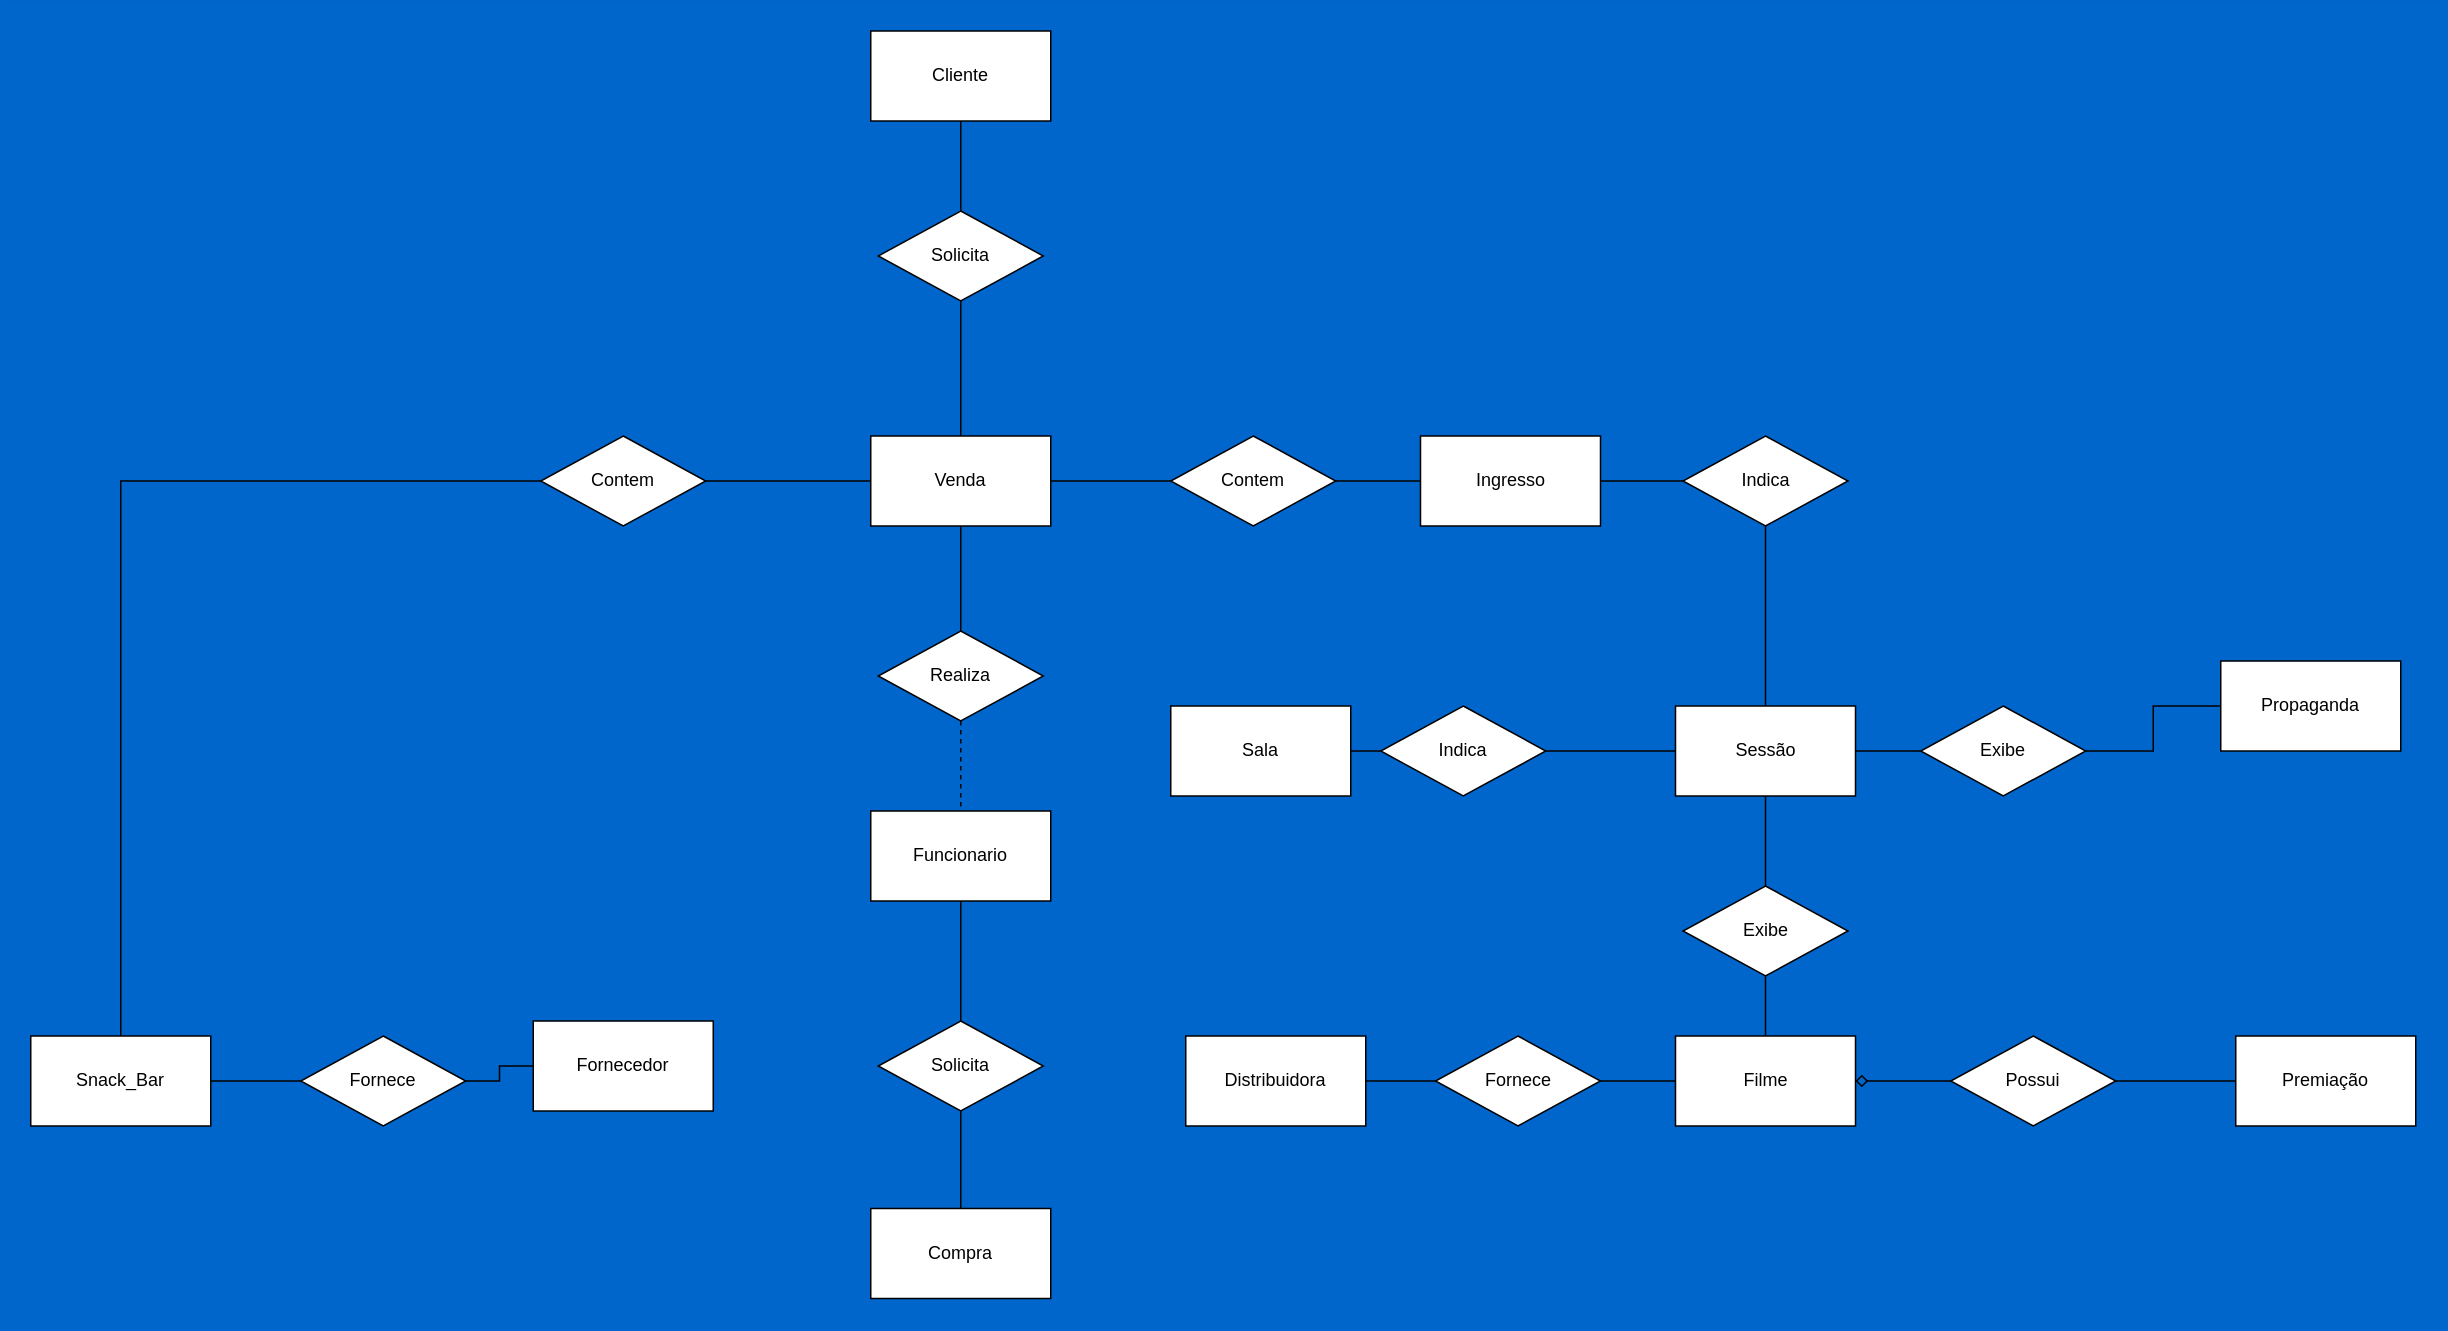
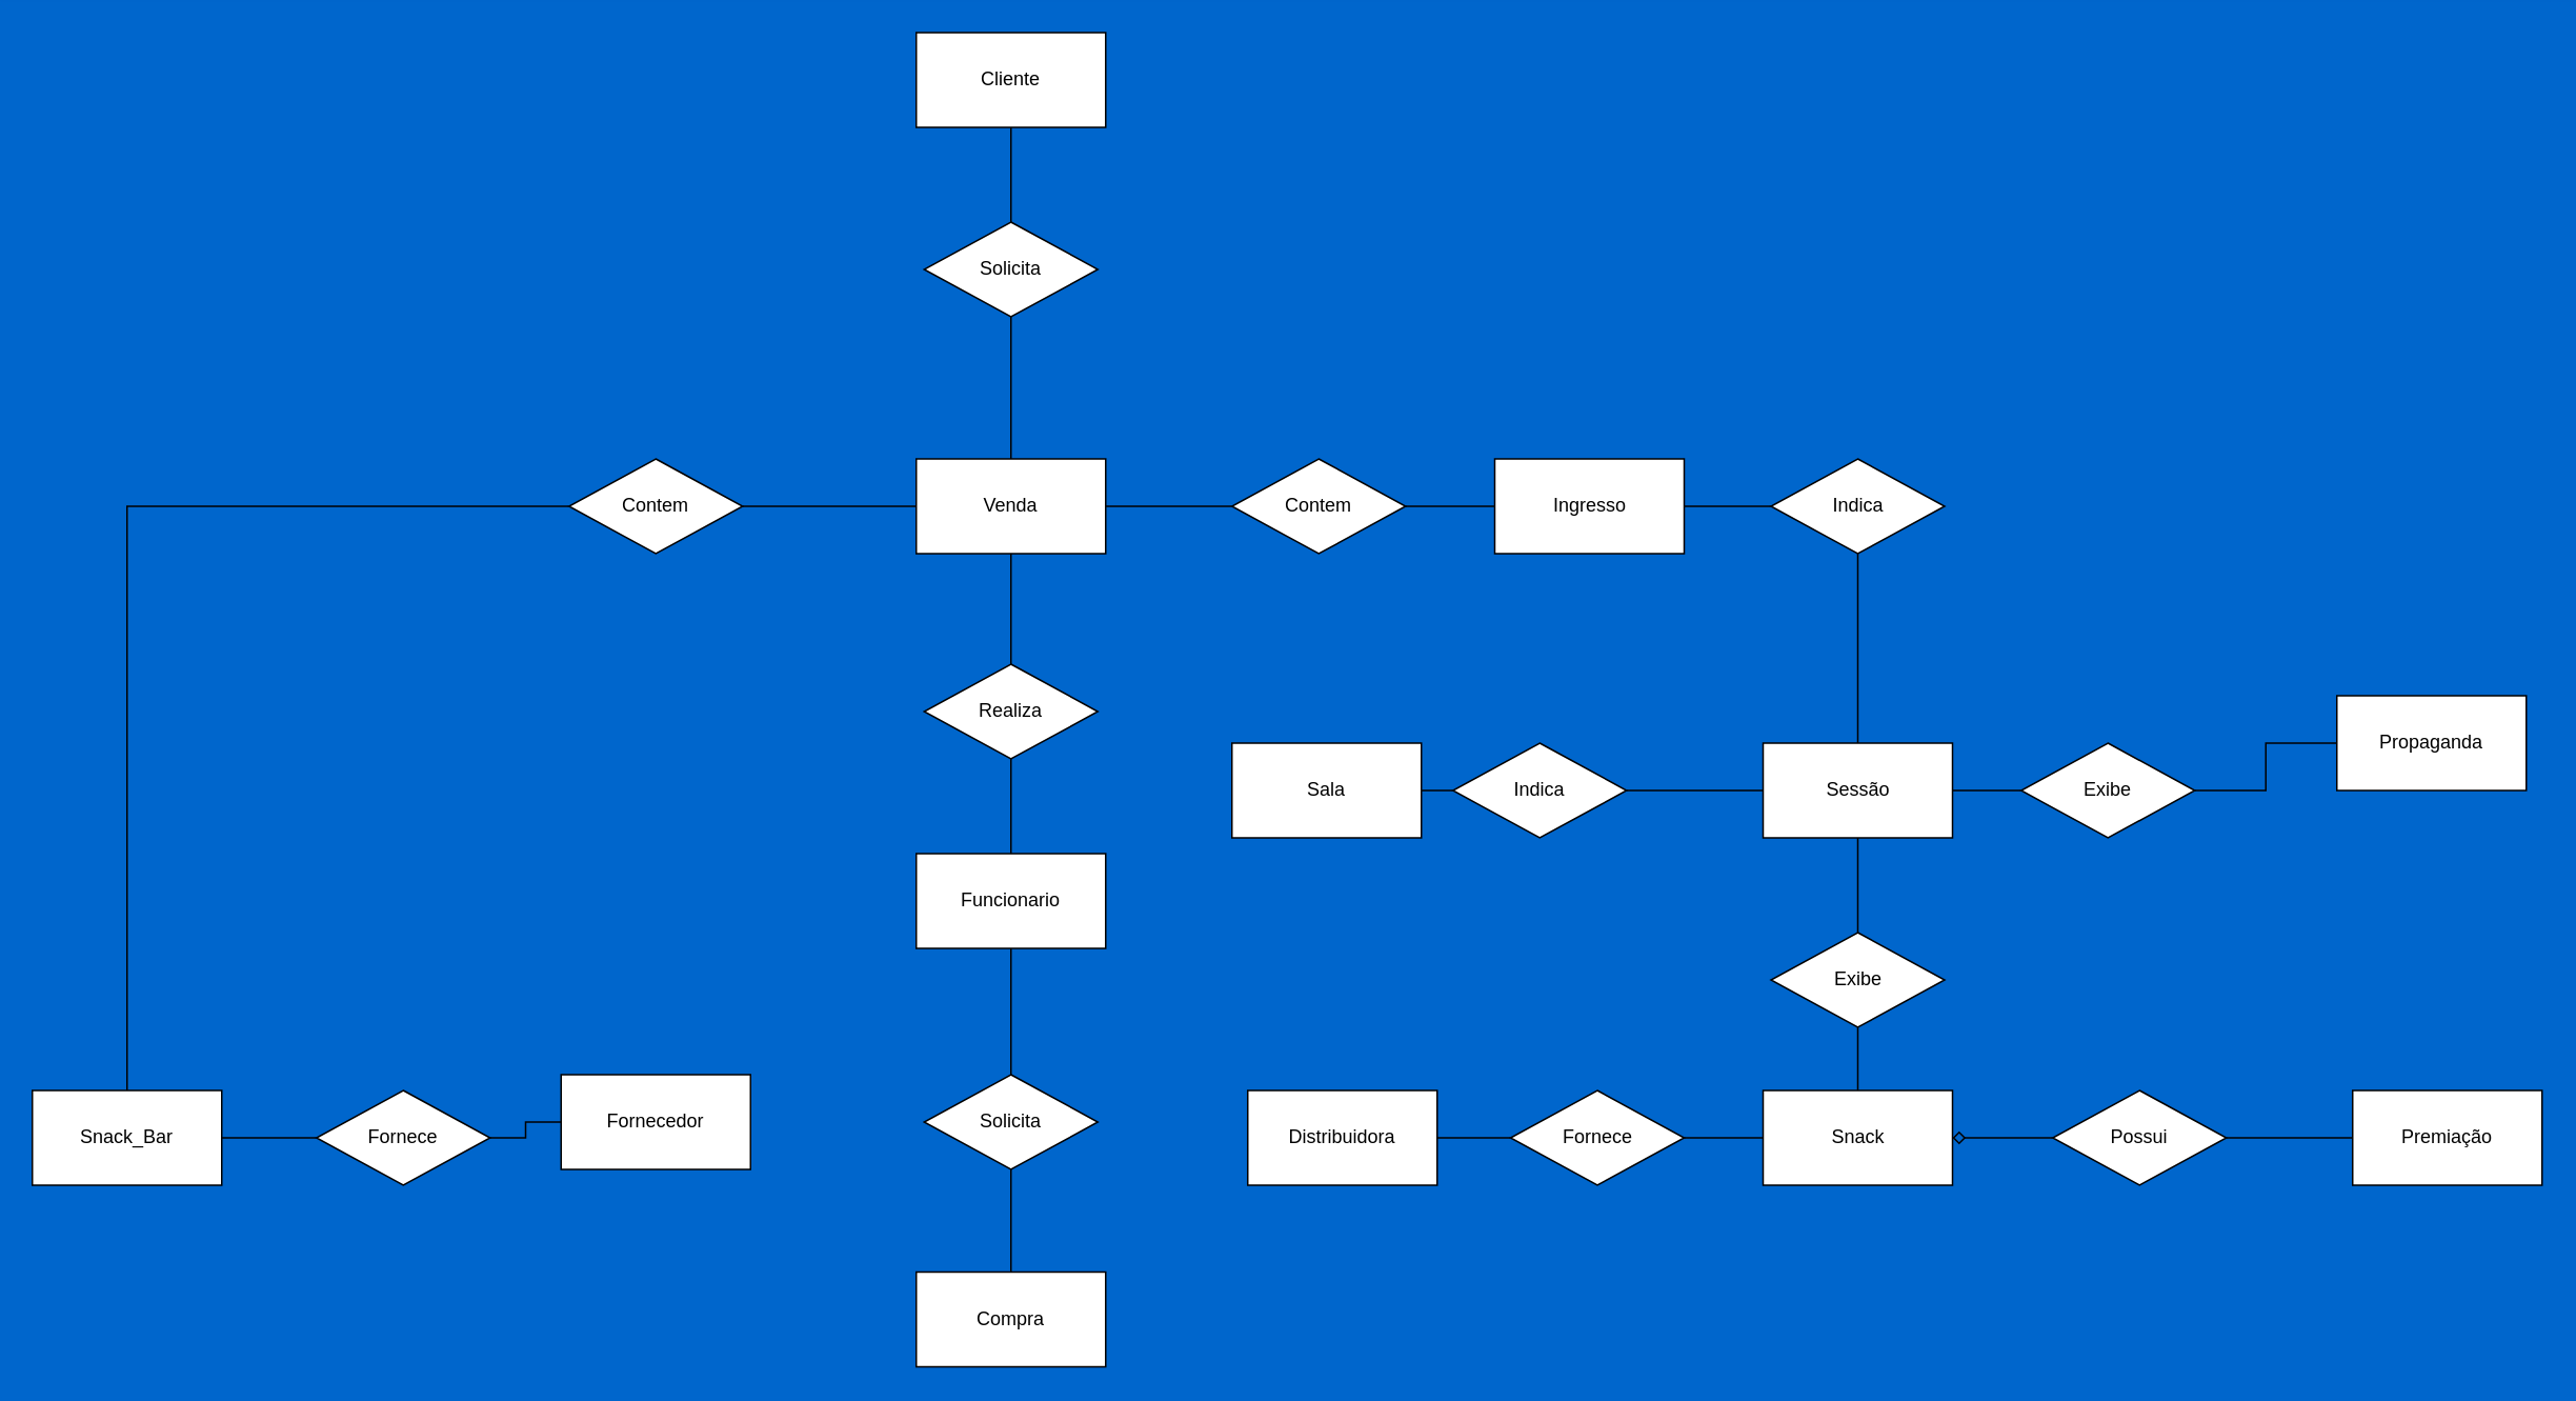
- <mxCell id="23" style="edgeStyle=orthogonalEdgeStyle;rounded=0;orthogonalLoop=1;jettySize=auto;html=1;entryX=0.5;entryY=0;entryDx=0;entryDy=0;endArrow=none;endFill=0;dashed=1;" edge="1" parent="1" source="25" target="5"><mxGeometry relative="1" as="geometry" /></mxCell>
+ <mxCell id="23" style="edgeStyle=orthogonalEdgeStyle;rounded=0;orthogonalLoop=1;jettySize=auto;html=1;entryX=0.5;entryY=0;entryDx=0;entryDy=0;endArrow=none;endFill=0;" edge="1" parent="1" source="25" target="5"><mxGeometry relative="1" as="geometry" /></mxCell>
- <mxCell id="16" value="Filme" style="rounded=0;whiteSpace=wrap;html=1;" vertex="1" parent="1"><mxGeometry x="1116.5" y="690" width="120" height="60" as="geometry" /></mxCell>
+ <mxCell id="16" value="Snack" style="rounded=0;whiteSpace=wrap;html=1;" vertex="1" parent="1"><mxGeometry x="1116.5" y="690" width="120" height="60" as="geometry" /></mxCell>
